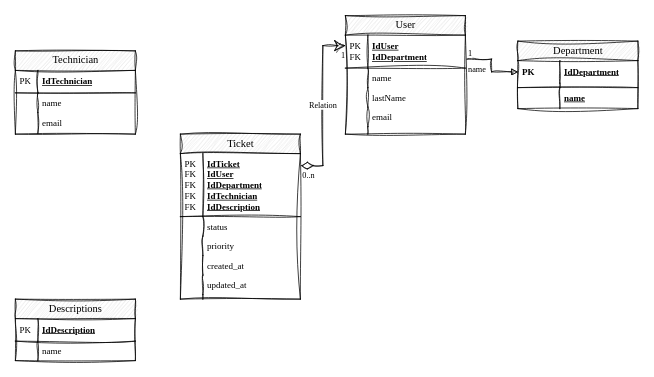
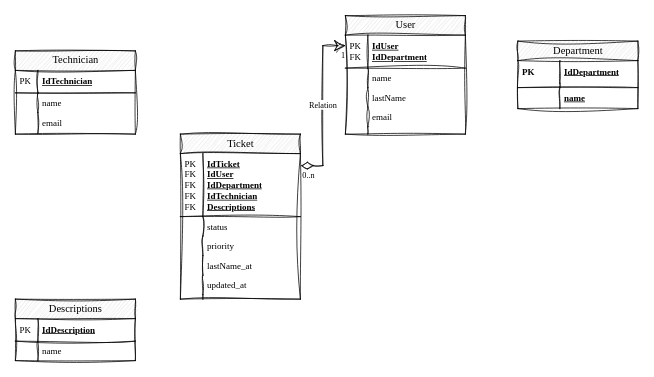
- <mxCell id="48" value="name" style="endArrow=block;endFill=1;html=1;edgeStyle=orthogonalEdgeStyle;align=left;verticalAlign=top;rounded=0;sketch=1;hachureGap=4;jiggle=2;curveFitting=1;fontFamily=Architects Daughter;fontSource=https%3A%2F%2Ffonts.googleapis.com%2Fcss%3Ffamily%3DArchitects%2BDaughter;exitX=1.013;exitY=0.727;exitDx=0;exitDy=0;exitPerimeter=0;entryX=0;entryY=0.5;entryDx=0;entryDy=0;" edge="1" parent="1" source="10" target="3"><mxGeometry x="-1" relative="1" as="geometry"><mxPoint x="600" y="213" as="sourcePoint" /><mxPoint x="760" y="213" as="targetPoint" /></mxGeometry></mxCell>
- <mxCell id="49" value="1" style="edgeLabel;resizable=0;html=1;align=left;verticalAlign=bottom;sketch=1;hachureGap=4;jiggle=2;curveFitting=1;fontFamily=Architects Daughter;fontSource=https%3A%2F%2Ffonts.googleapis.com%2Fcss%3Ffamily%3DArchitects%2BDaughter;" connectable="0" vertex="1" parent="48"><mxGeometry x="-1" relative="1" as="geometry" /></mxCell>
- <mxCell id="21" value="IdTicket&lt;div&gt;IdUser&lt;/div&gt;&lt;div&gt;IdDepartment&lt;/div&gt;&lt;div&gt;IdTechnician&lt;/div&gt;&lt;div&gt;IdDescription&lt;/div&gt;" style="shape=partialRectangle;top=0;left=0;right=0;bottom=1;html=1;align=left;verticalAlign=middle;fillColor=none;spacingLeft=34;spacingRight=4;whiteSpace=wrap;overflow=hidden;rotatable=0;points=[[0,0.5],[1,0.5]];portConstraint=eastwest;dropTarget=0;fontStyle=5;sketch=1;curveFitting=1;jiggle=2;fontFamily=Comic Sans MS;" parent="20" vertex="1"><mxGeometry y="26" width="160" height="84" as="geometry" /></mxCell>
+ <mxCell id="21" value="IdTicket&lt;div&gt;IdUser&lt;/div&gt;&lt;div&gt;IdDepartment&lt;/div&gt;&lt;div&gt;IdTechnician&lt;/div&gt;&lt;div&gt;Descriptions&lt;/div&gt;" style="shape=partialRectangle;top=0;left=0;right=0;bottom=1;html=1;align=left;verticalAlign=middle;fillColor=none;spacingLeft=34;spacingRight=4;whiteSpace=wrap;overflow=hidden;rotatable=0;points=[[0,0.5],[1,0.5]];portConstraint=eastwest;dropTarget=0;fontStyle=5;sketch=1;curveFitting=1;jiggle=2;fontFamily=Comic Sans MS;" parent="20" vertex="1"><mxGeometry y="26" width="160" height="84" as="geometry" /></mxCell>
- <mxCell id="27" value="created_at" style="shape=partialRectangle;top=0;left=0;right=0;bottom=0;html=1;align=left;verticalAlign=top;fillColor=none;spacingLeft=34;spacingRight=4;whiteSpace=wrap;overflow=hidden;rotatable=0;points=[[0,0.5],[1,0.5]];portConstraint=eastwest;dropTarget=0;sketch=1;curveFitting=1;jiggle=2;fontFamily=Comic Sans MS;" parent="20" vertex="1"><mxGeometry y="162" width="160" height="26" as="geometry" /></mxCell>
+ <mxCell id="27" value="lastName_at" style="shape=partialRectangle;top=0;left=0;right=0;bottom=0;html=1;align=left;verticalAlign=top;fillColor=none;spacingLeft=34;spacingRight=4;whiteSpace=wrap;overflow=hidden;rotatable=0;points=[[0,0.5],[1,0.5]];portConstraint=eastwest;dropTarget=0;sketch=1;curveFitting=1;jiggle=2;fontFamily=Comic Sans MS;" parent="20" vertex="1"><mxGeometry y="162" width="160" height="26" as="geometry" /></mxCell>
